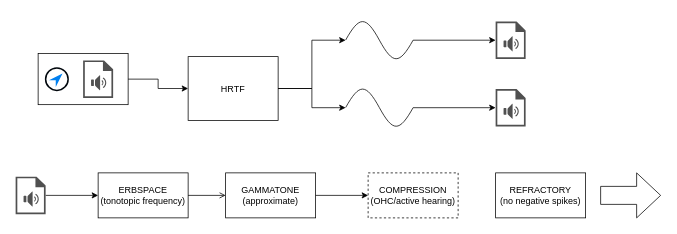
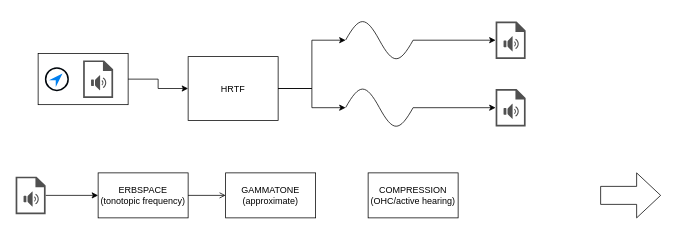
- <mxCell id="7" style="edgeStyle=orthogonalEdgeStyle;rounded=0;orthogonalLoop=1;jettySize=auto;html=1;" parent="1" source="8" target="9" edge="1"><mxGeometry relative="1" as="geometry" /></mxCell>
- <mxCell id="9" value="&lt;div&gt;COMPRESSION&lt;/div&gt;&lt;div&gt;(OHC/active hearing)&lt;br&gt;&lt;/div&gt;" style="rounded=0;whiteSpace=wrap;html=1;fillColor=none;dashed=1;" parent="1" vertex="1"><mxGeometry x="490" y="230" width="120" height="60" as="geometry" /></mxCell>
+ <mxCell id="9" value="&lt;div&gt;COMPRESSION&lt;/div&gt;&lt;div&gt;(OHC/active hearing)&lt;br&gt;&lt;/div&gt;" style="rounded=0;whiteSpace=wrap;html=1;fillColor=none;" parent="1" vertex="1"><mxGeometry x="490" y="230" width="120" height="60" as="geometry" /></mxCell>
- <mxCell id="10" value="&lt;div&gt;REFRACTORY&lt;/div&gt;&lt;div&gt;(no negative spikes)&lt;br&gt;&lt;/div&gt;" style="rounded=0;whiteSpace=wrap;html=1;fillColor=none;" parent="1" vertex="1"><mxGeometry x="660" y="230" width="120" height="60" as="geometry" /></mxCell>
